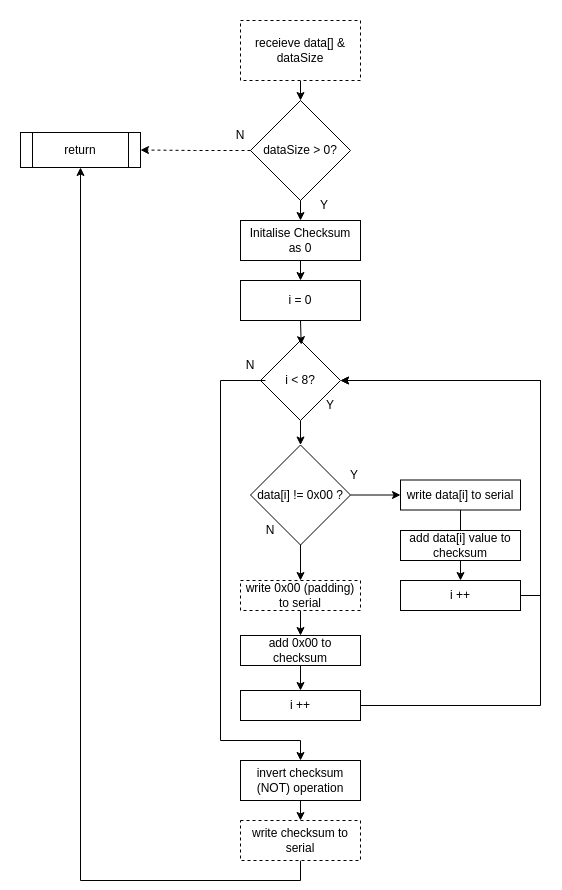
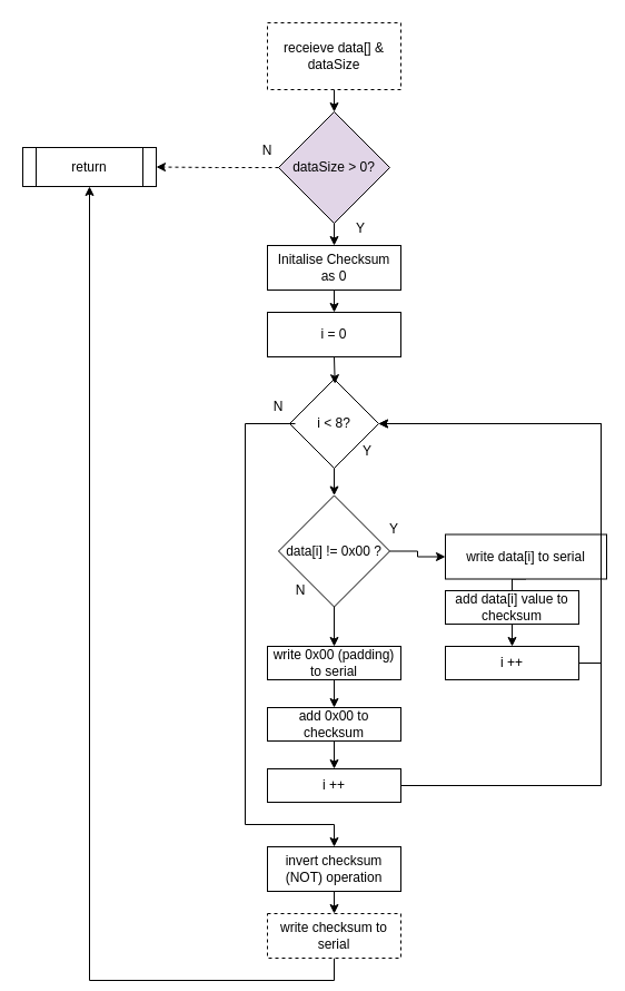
- <mxCell id="6" value="dataSize &amp;gt; 0?" style="rhombus;whiteSpace=wrap;html=1;" vertex="1" parent="1"><mxGeometry x="250" y="100" width="100" height="100" as="geometry" /></mxCell>
+ <mxCell id="6" value="dataSize &amp;gt; 0?" style="rhombus;whiteSpace=wrap;html=1;fillColor=#e1d5e7;" vertex="1" parent="1"><mxGeometry x="250" y="100" width="100" height="100" as="geometry" /></mxCell>
- <mxCell id="18" value="write data[i] to serial" style="rounded=0;whiteSpace=wrap;html=1;" vertex="1" parent="1"><mxGeometry x="400" y="479.5" width="120" height="30" as="geometry" /></mxCell>
+ <mxCell id="18" value="write data[i] to serial" style="rounded=0;whiteSpace=wrap;html=1;" vertex="1" parent="1"><mxGeometry x="400" y="479.5" width="145" height="40" as="geometry" /></mxCell>
- <mxCell id="22" value="write 0x00 (padding) to serial" style="rounded=0;whiteSpace=wrap;html=1;dashed=1;" vertex="1" parent="1"><mxGeometry x="240" y="580" width="120" height="30" as="geometry" /></mxCell>
+ <mxCell id="22" value="write 0x00 (padding) to serial" style="rounded=0;whiteSpace=wrap;html=1;" vertex="1" parent="1"><mxGeometry x="240" y="580" width="120" height="30" as="geometry" /></mxCell>
